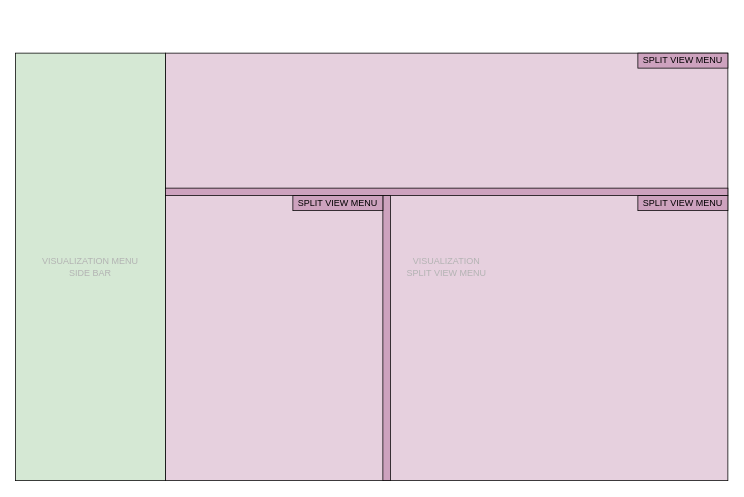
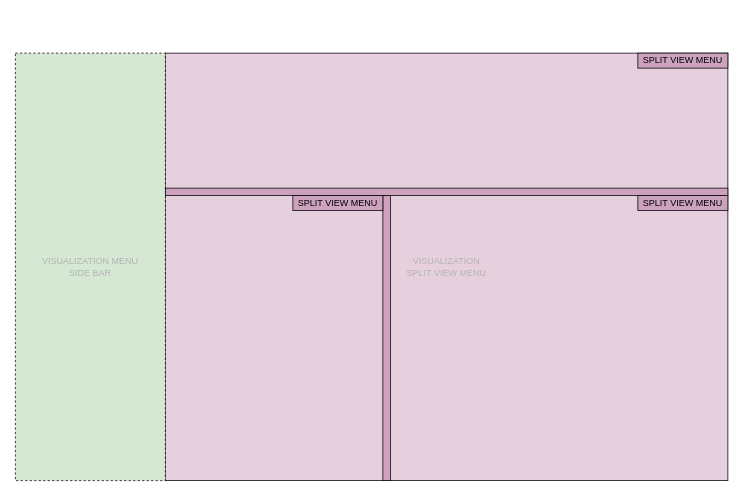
- <mxCell id="4" value="&lt;font color=&quot;#b3b3b3&quot;&gt;VISUALIZATION MENU&lt;br&gt;SIDE BAR&lt;/font&gt;" style="rounded=0;whiteSpace=wrap;html=1;fillColor=#D5E8D4;" vertex="1" parent="2"><mxGeometry y="50" width="200" height="570" as="geometry" /></mxCell>
+ <mxCell id="4" value="&lt;font color=&quot;#b3b3b3&quot;&gt;VISUALIZATION MENU&lt;br&gt;SIDE BAR&lt;/font&gt;" style="rounded=0;whiteSpace=wrap;html=1;fillColor=#D5E8D4;dashed=1;" vertex="1" parent="2"><mxGeometry y="50" width="200" height="570" as="geometry" /></mxCell>
